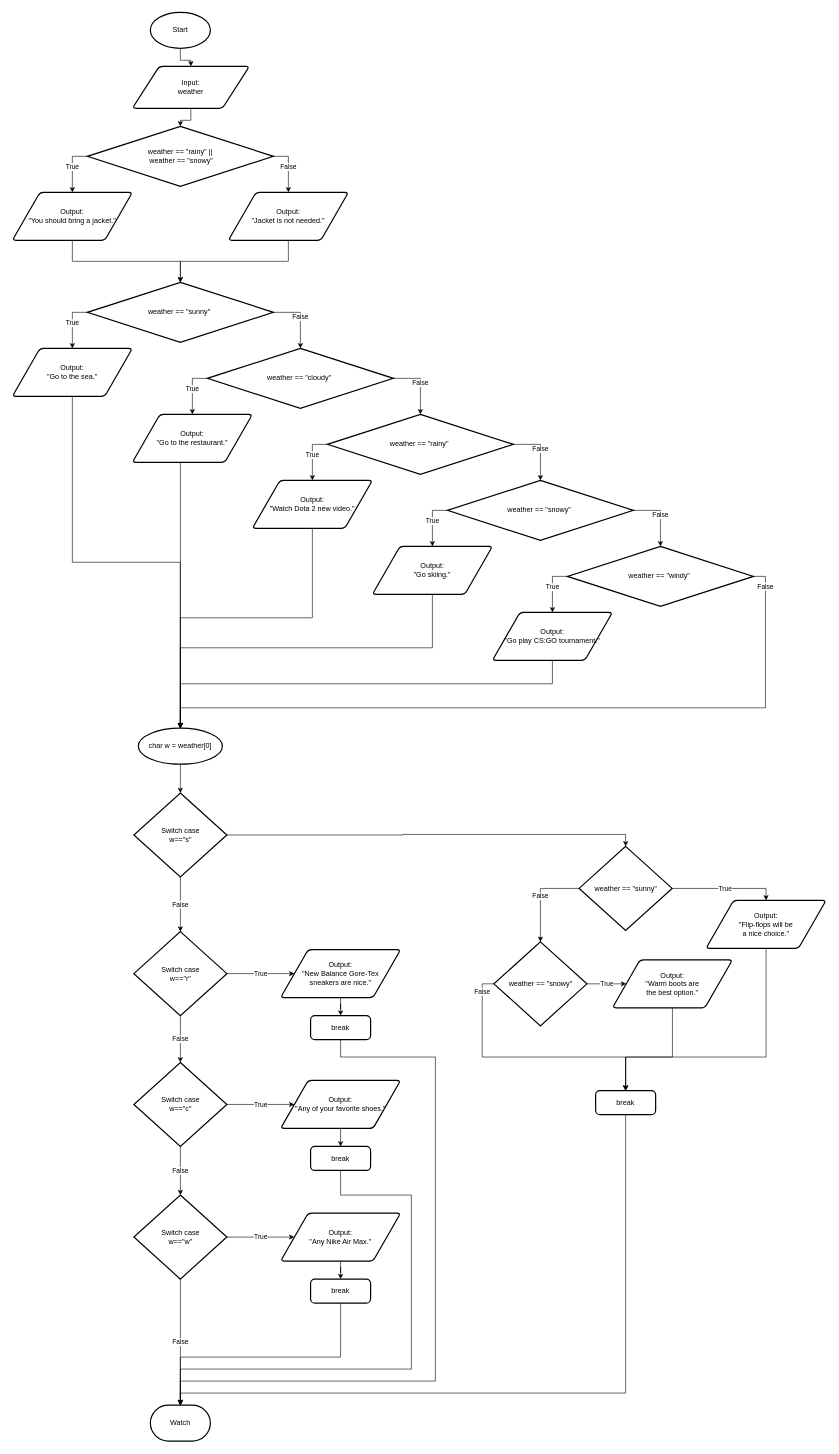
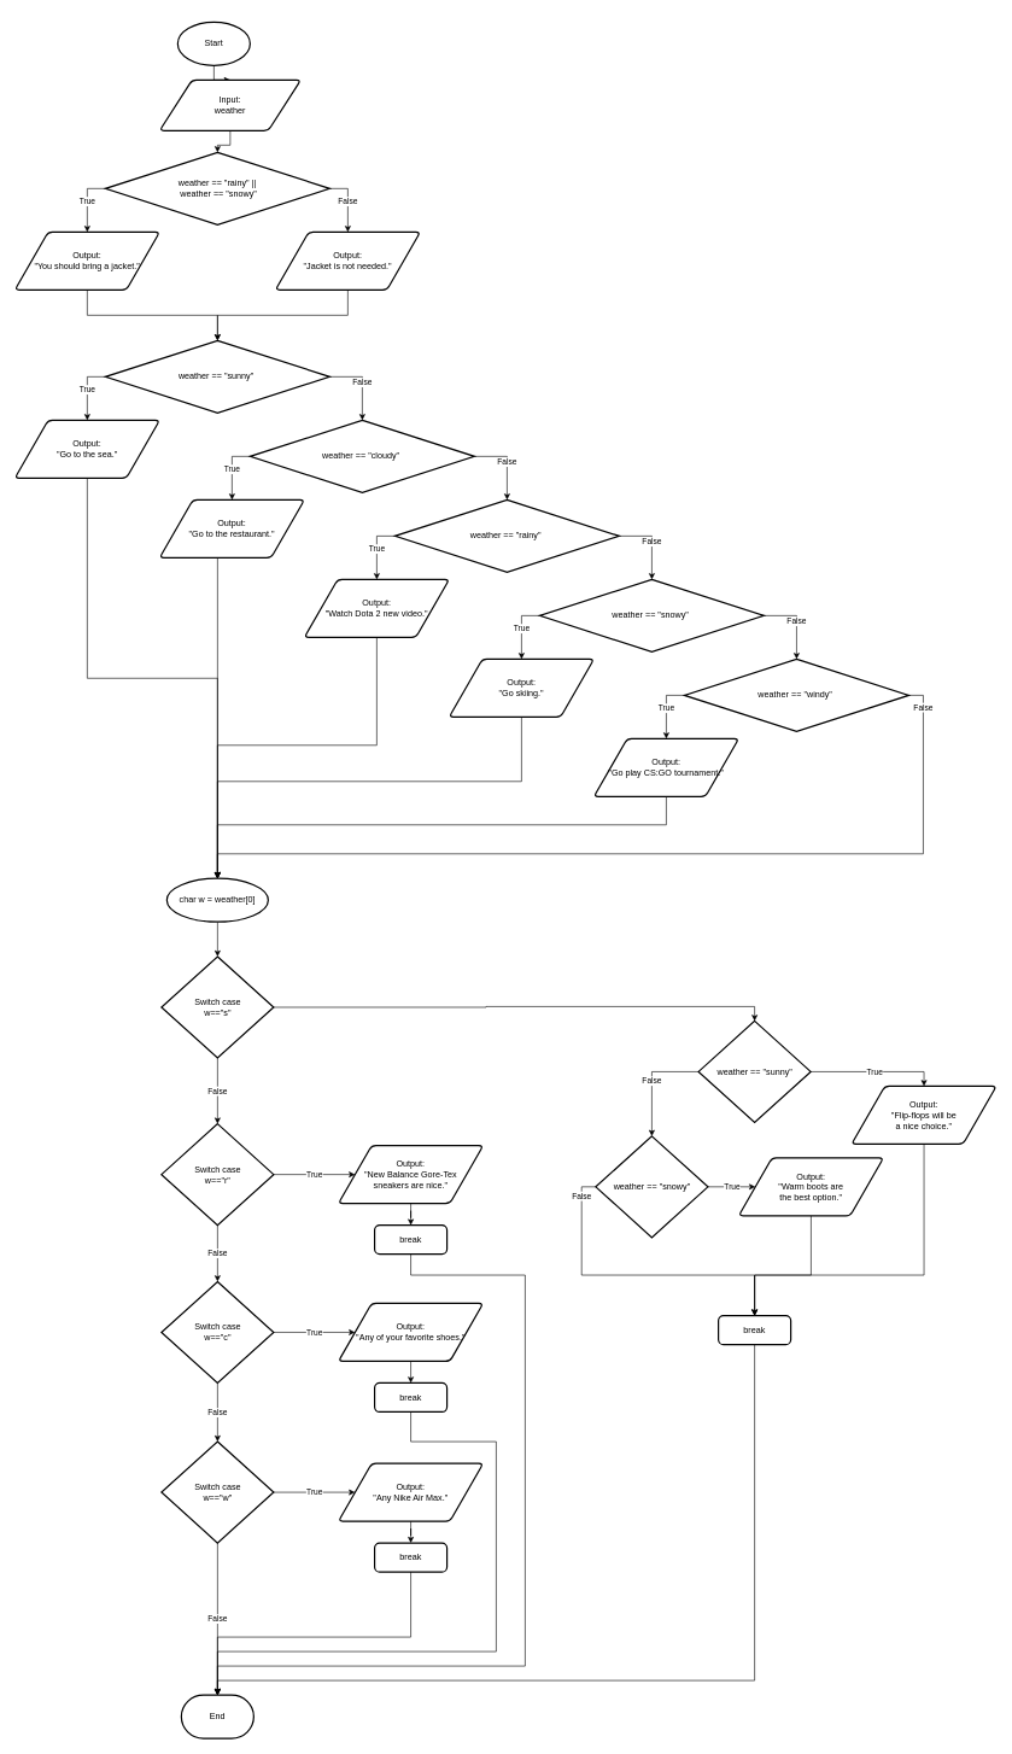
- <mxCell id="3" value="Start" style="strokeWidth=2;html=1;shape=mxgraph.flowchart.start_1;whiteSpace=wrap;" vertex="1" parent="1"><mxGeometry x="250" y="20" width="100" height="60" as="geometry" /></mxCell>
+ <mxCell id="3" value="Start" style="strokeWidth=2;html=1;shape=mxgraph.flowchart.start_1;whiteSpace=wrap;" vertex="1" parent="1"><mxGeometry x="245" y="30" width="100" height="60" as="geometry" /></mxCell>
- <mxCell id="4" value="Watch" style="strokeWidth=2;html=1;shape=mxgraph.flowchart.terminator;whiteSpace=wrap;" vertex="1" parent="1"><mxGeometry x="250" y="2341" width="100" height="60" as="geometry" /></mxCell>
+ <mxCell id="4" value="End" style="strokeWidth=2;html=1;shape=mxgraph.flowchart.terminator;whiteSpace=wrap;" vertex="1" parent="1"><mxGeometry x="250" y="2341" width="100" height="60" as="geometry" /></mxCell>
